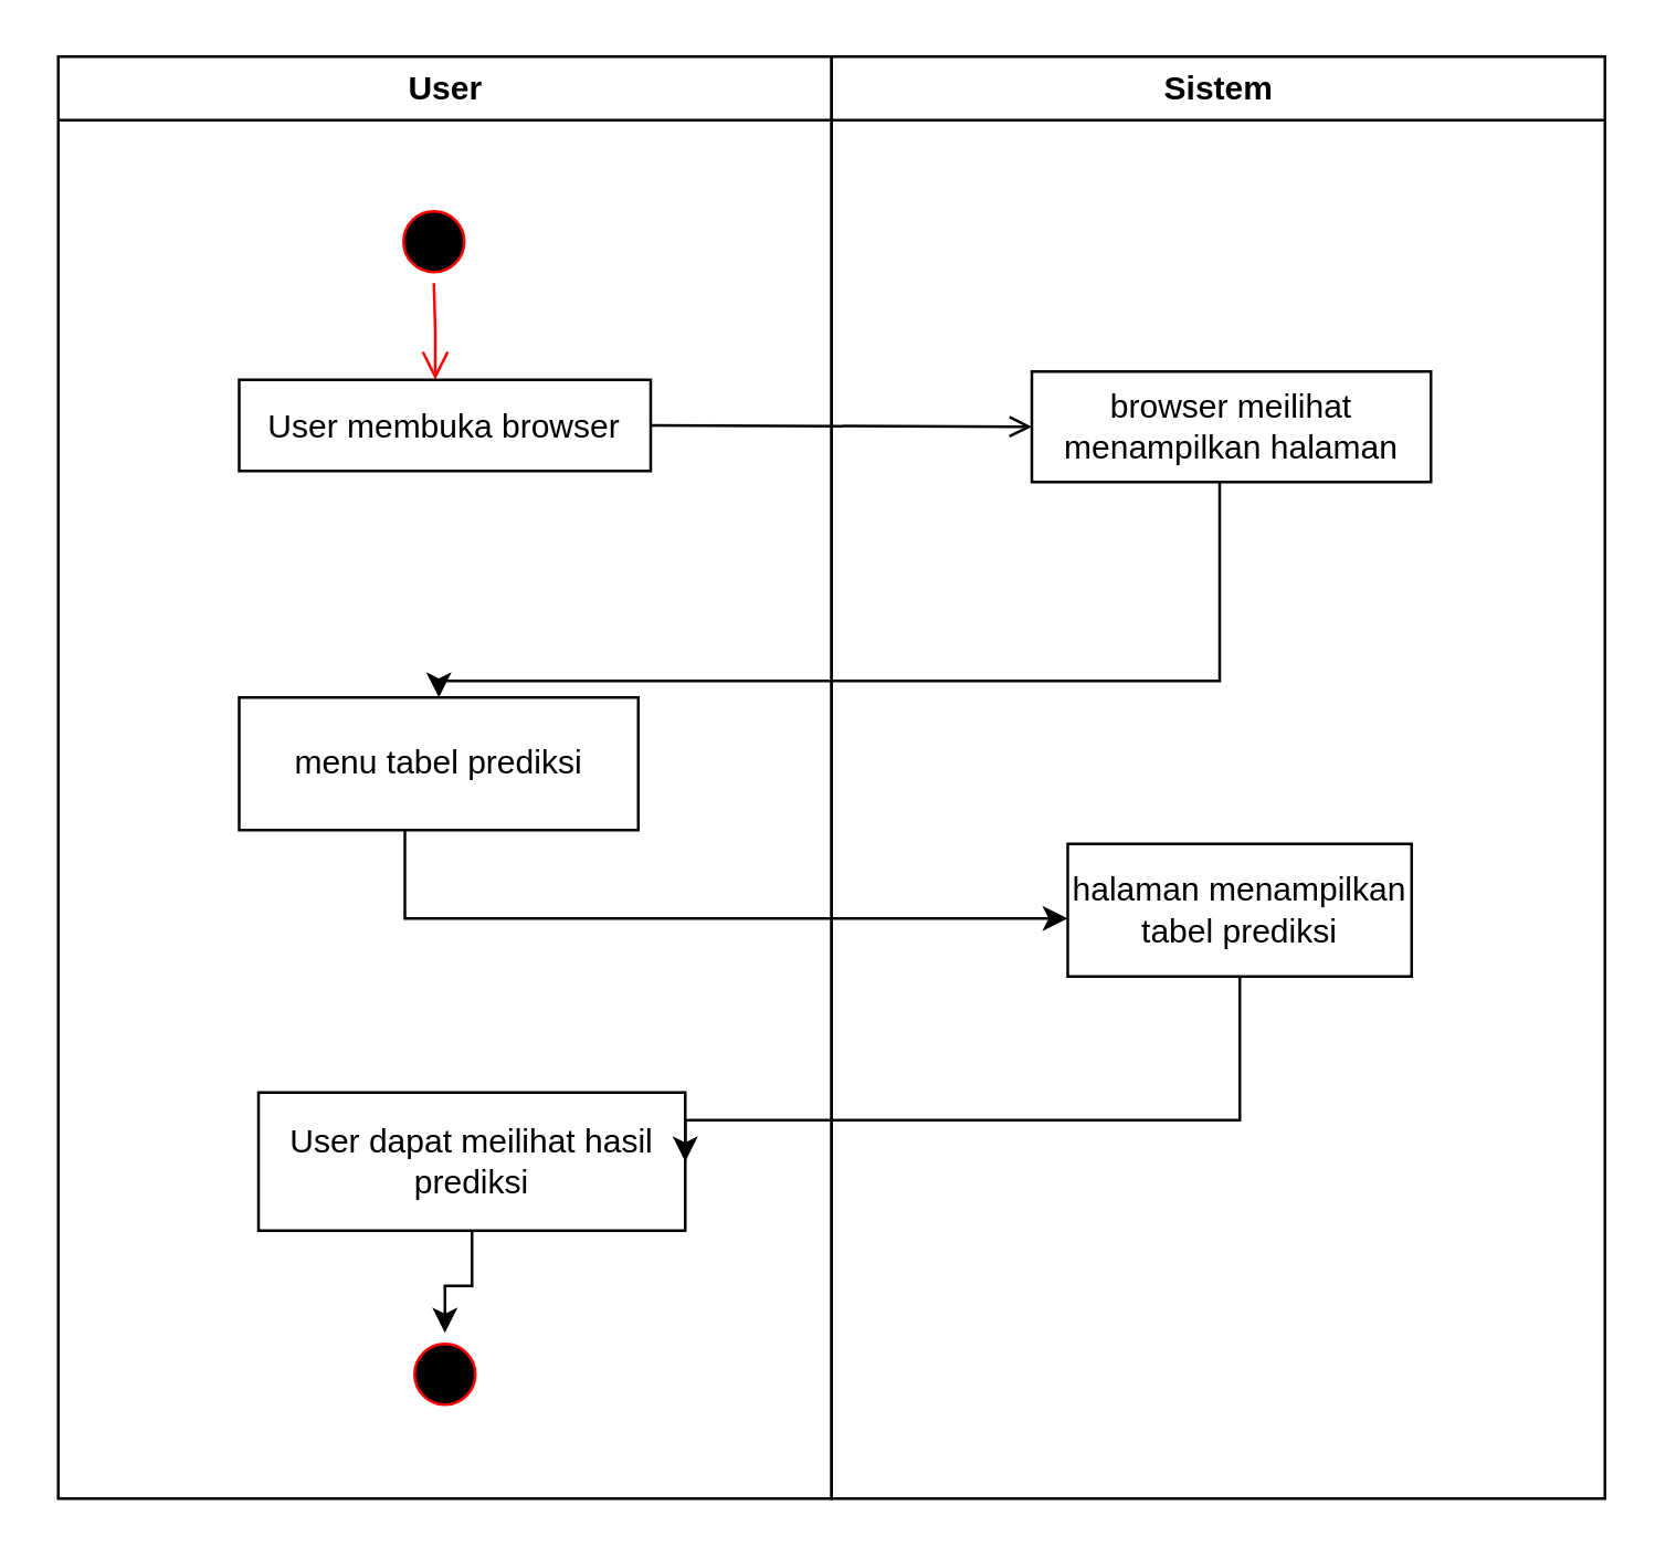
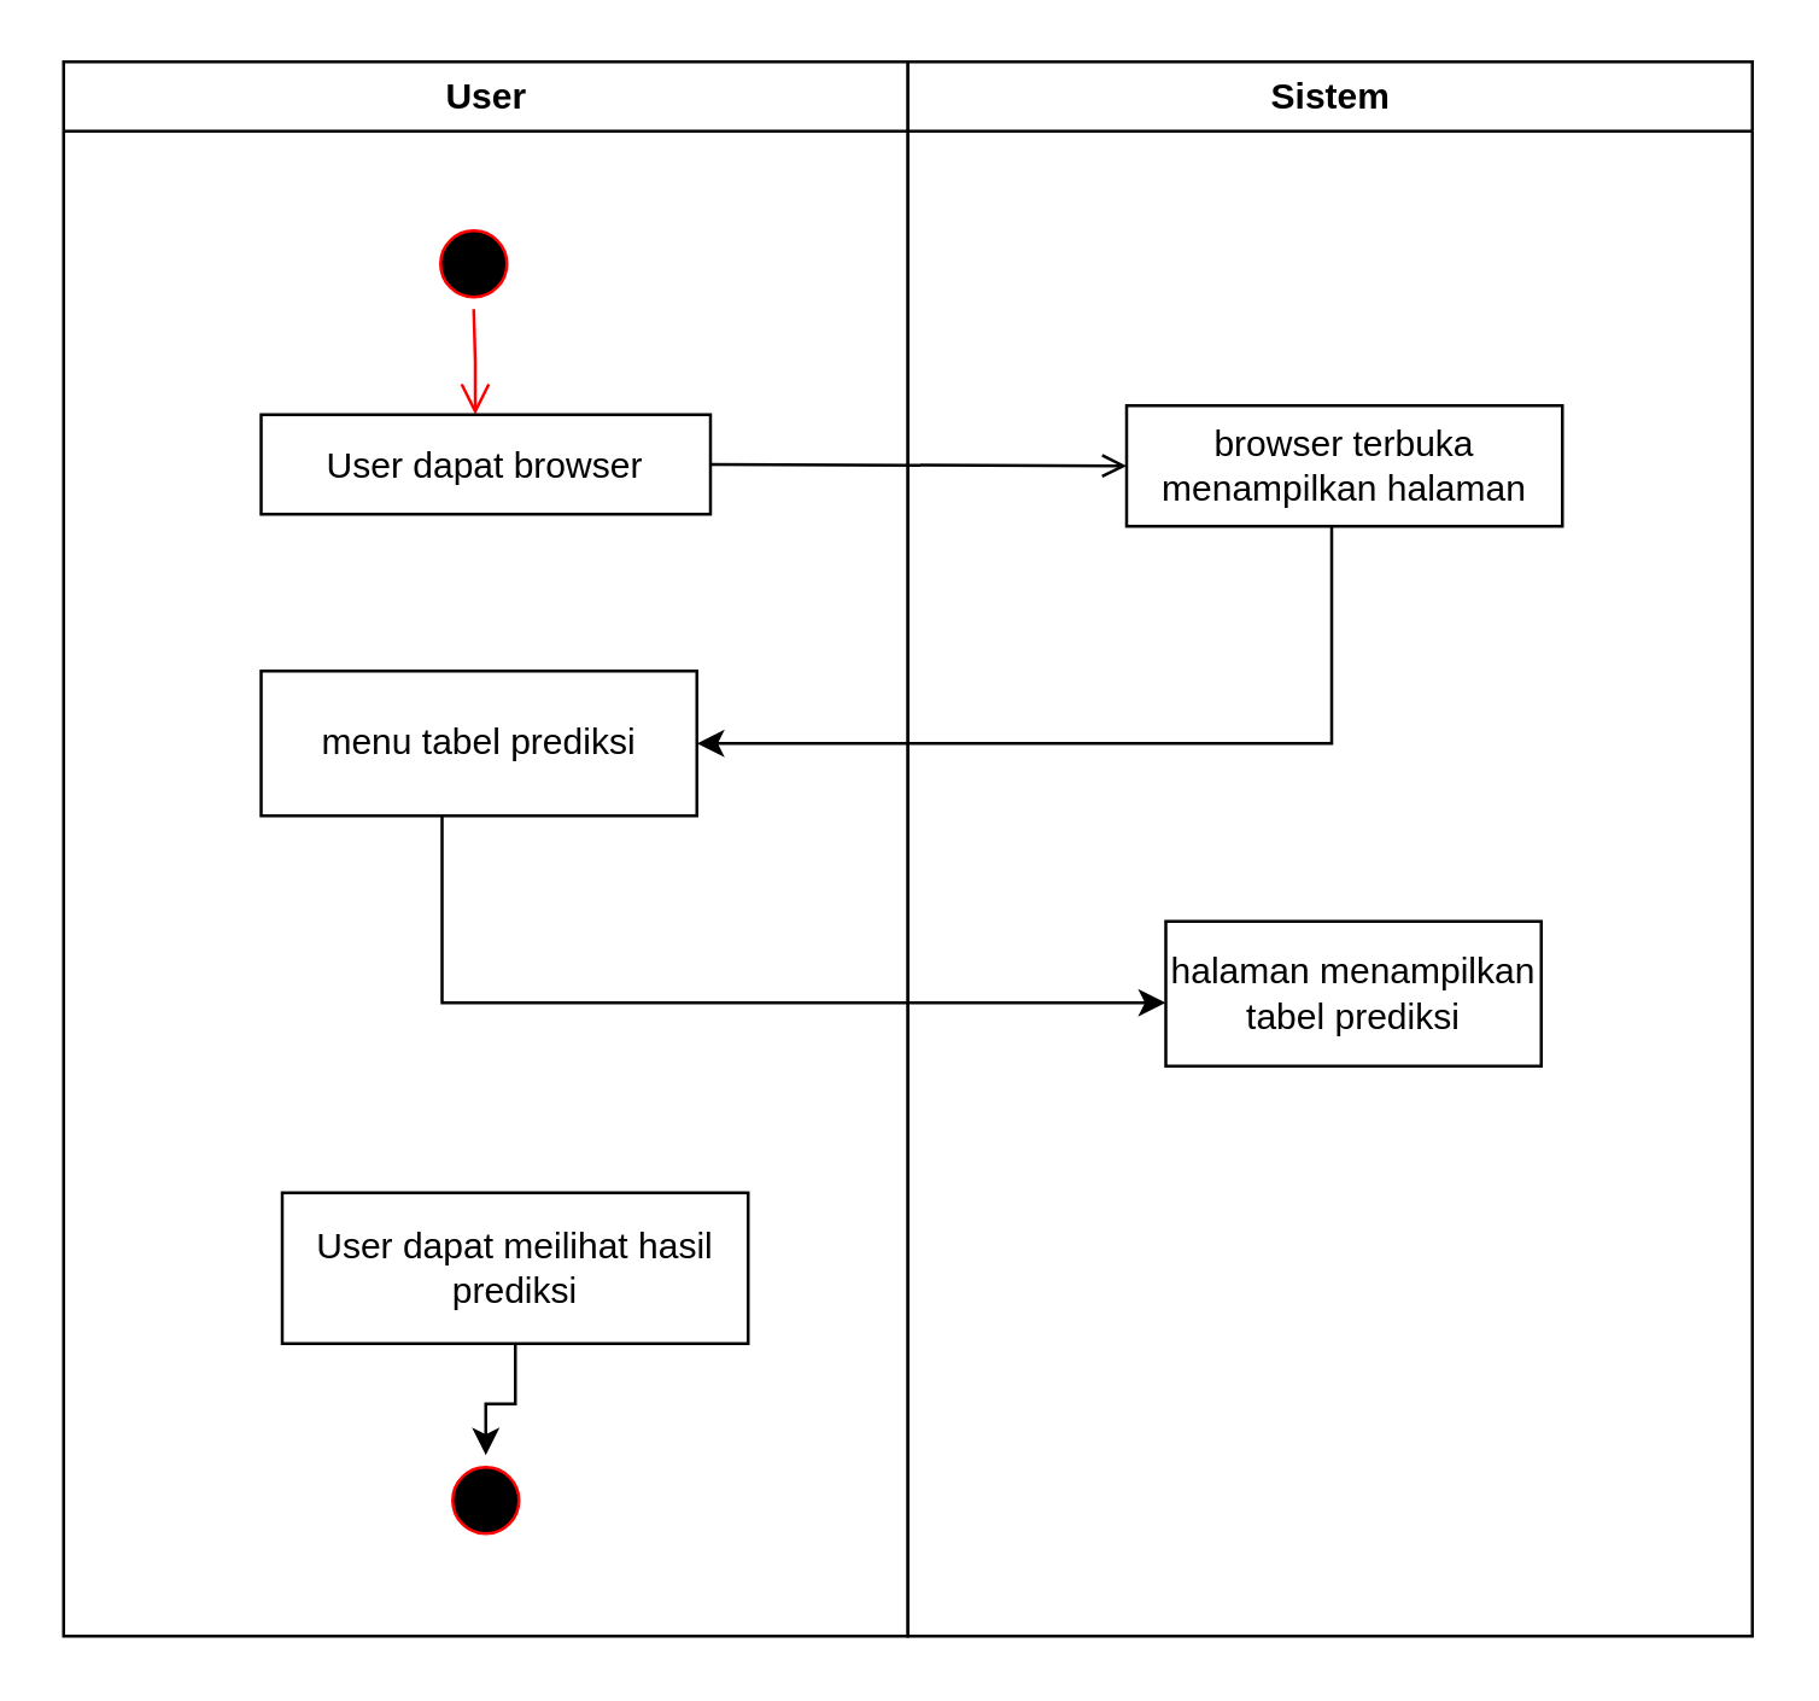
- <mxCell id="5" value="User membuka browser" style="" parent="2" vertex="1"><mxGeometry x="65.5" y="117" width="149" height="33" as="geometry" /></mxCell>
+ <mxCell id="5" value="User dapat browser" style="" parent="2" vertex="1"><mxGeometry x="65.5" y="117" width="149" height="33" as="geometry" /></mxCell>
- <mxCell id="11" value="browser meilihat menampilkan halaman" style="rounded=0;whiteSpace=wrap;html=1;" parent="10" vertex="1"><mxGeometry x="72.5" y="114" width="144.5" height="40" as="geometry" /></mxCell>
+ <mxCell id="11" value="browser terbuka menampilkan halaman" style="rounded=0;whiteSpace=wrap;html=1;" parent="10" vertex="1"><mxGeometry x="72.5" y="114" width="144.5" height="40" as="geometry" /></mxCell>
- <mxCell id="6" value="menu tabel prediksi" style="rounded=0;whiteSpace=wrap;html=1;" parent="2" vertex="1"><mxGeometry x="65.5" y="232" width="144.5" height="48" as="geometry" /></mxCell>
+ <mxCell id="6" value="menu tabel prediksi" style="rounded=0;whiteSpace=wrap;html=1;" parent="2" vertex="1"><mxGeometry x="65.5" y="202" width="144.5" height="48" as="geometry" /></mxCell>
- <mxCell id="16" style="edgeStyle=orthogonalEdgeStyle;rounded=0;orthogonalLoop=1;jettySize=auto;html=1;entryX=1;entryY=0.5;entryDx=0;entryDy=0;" parent="1" source="12" target="8" edge="1"><mxGeometry relative="1" as="geometry"><Array as="points"><mxPoint x="448" y="405" /></Array></mxGeometry></mxCell>
